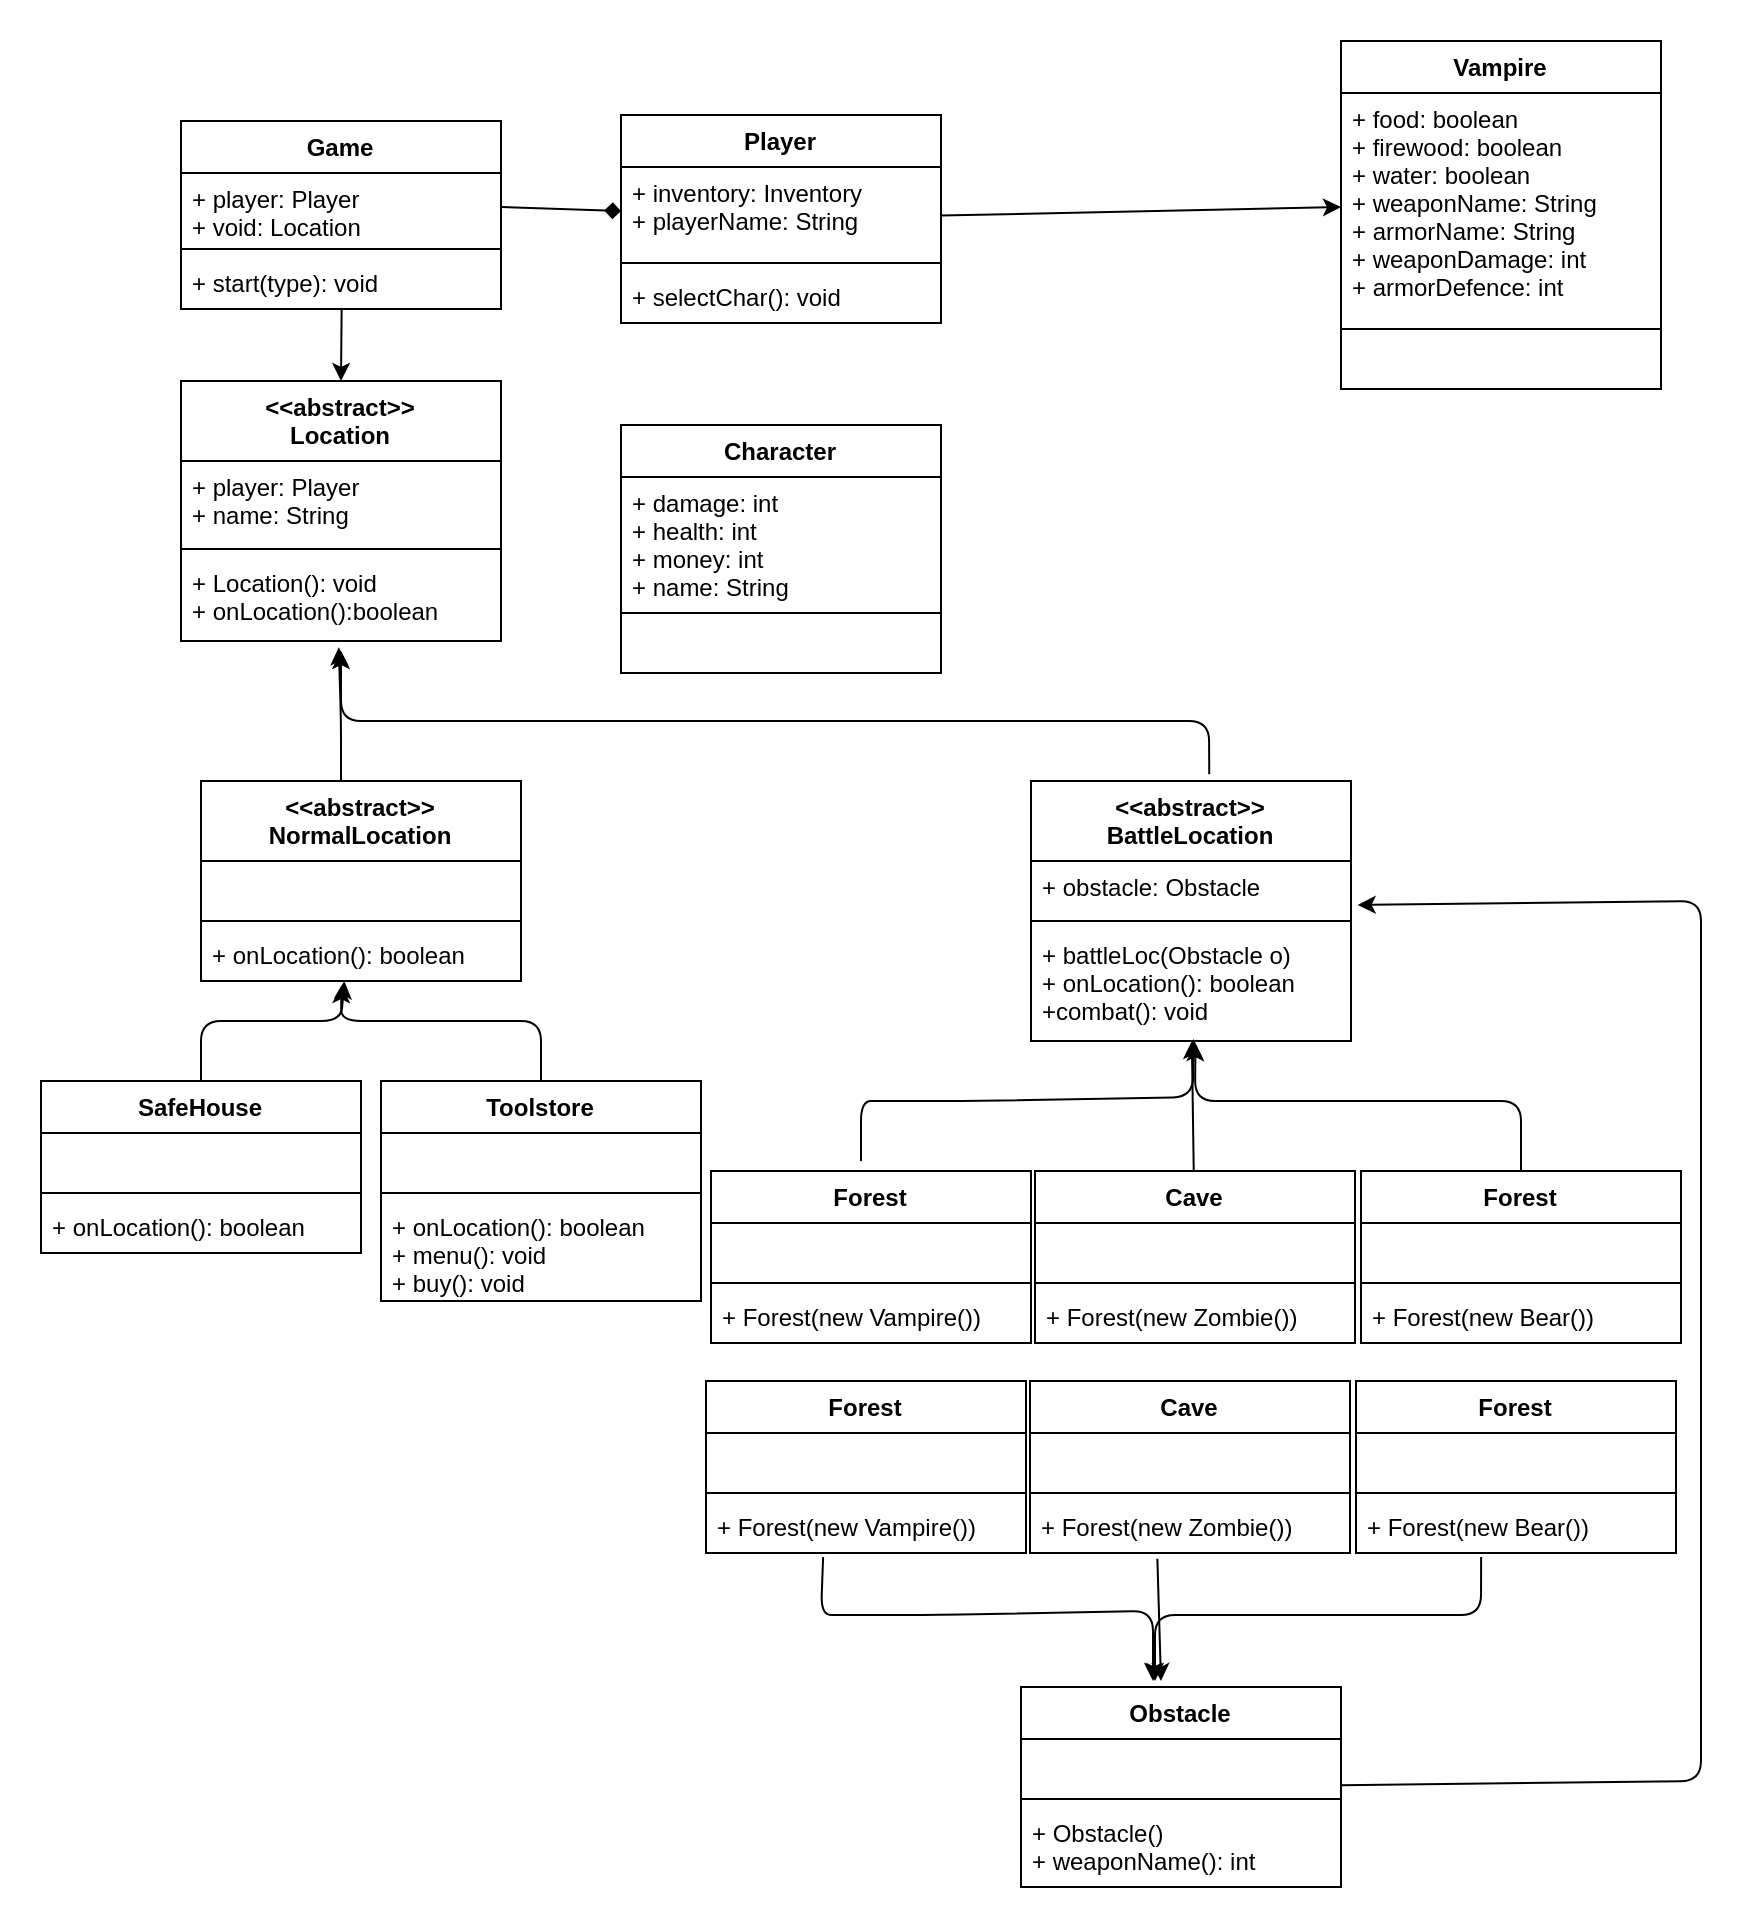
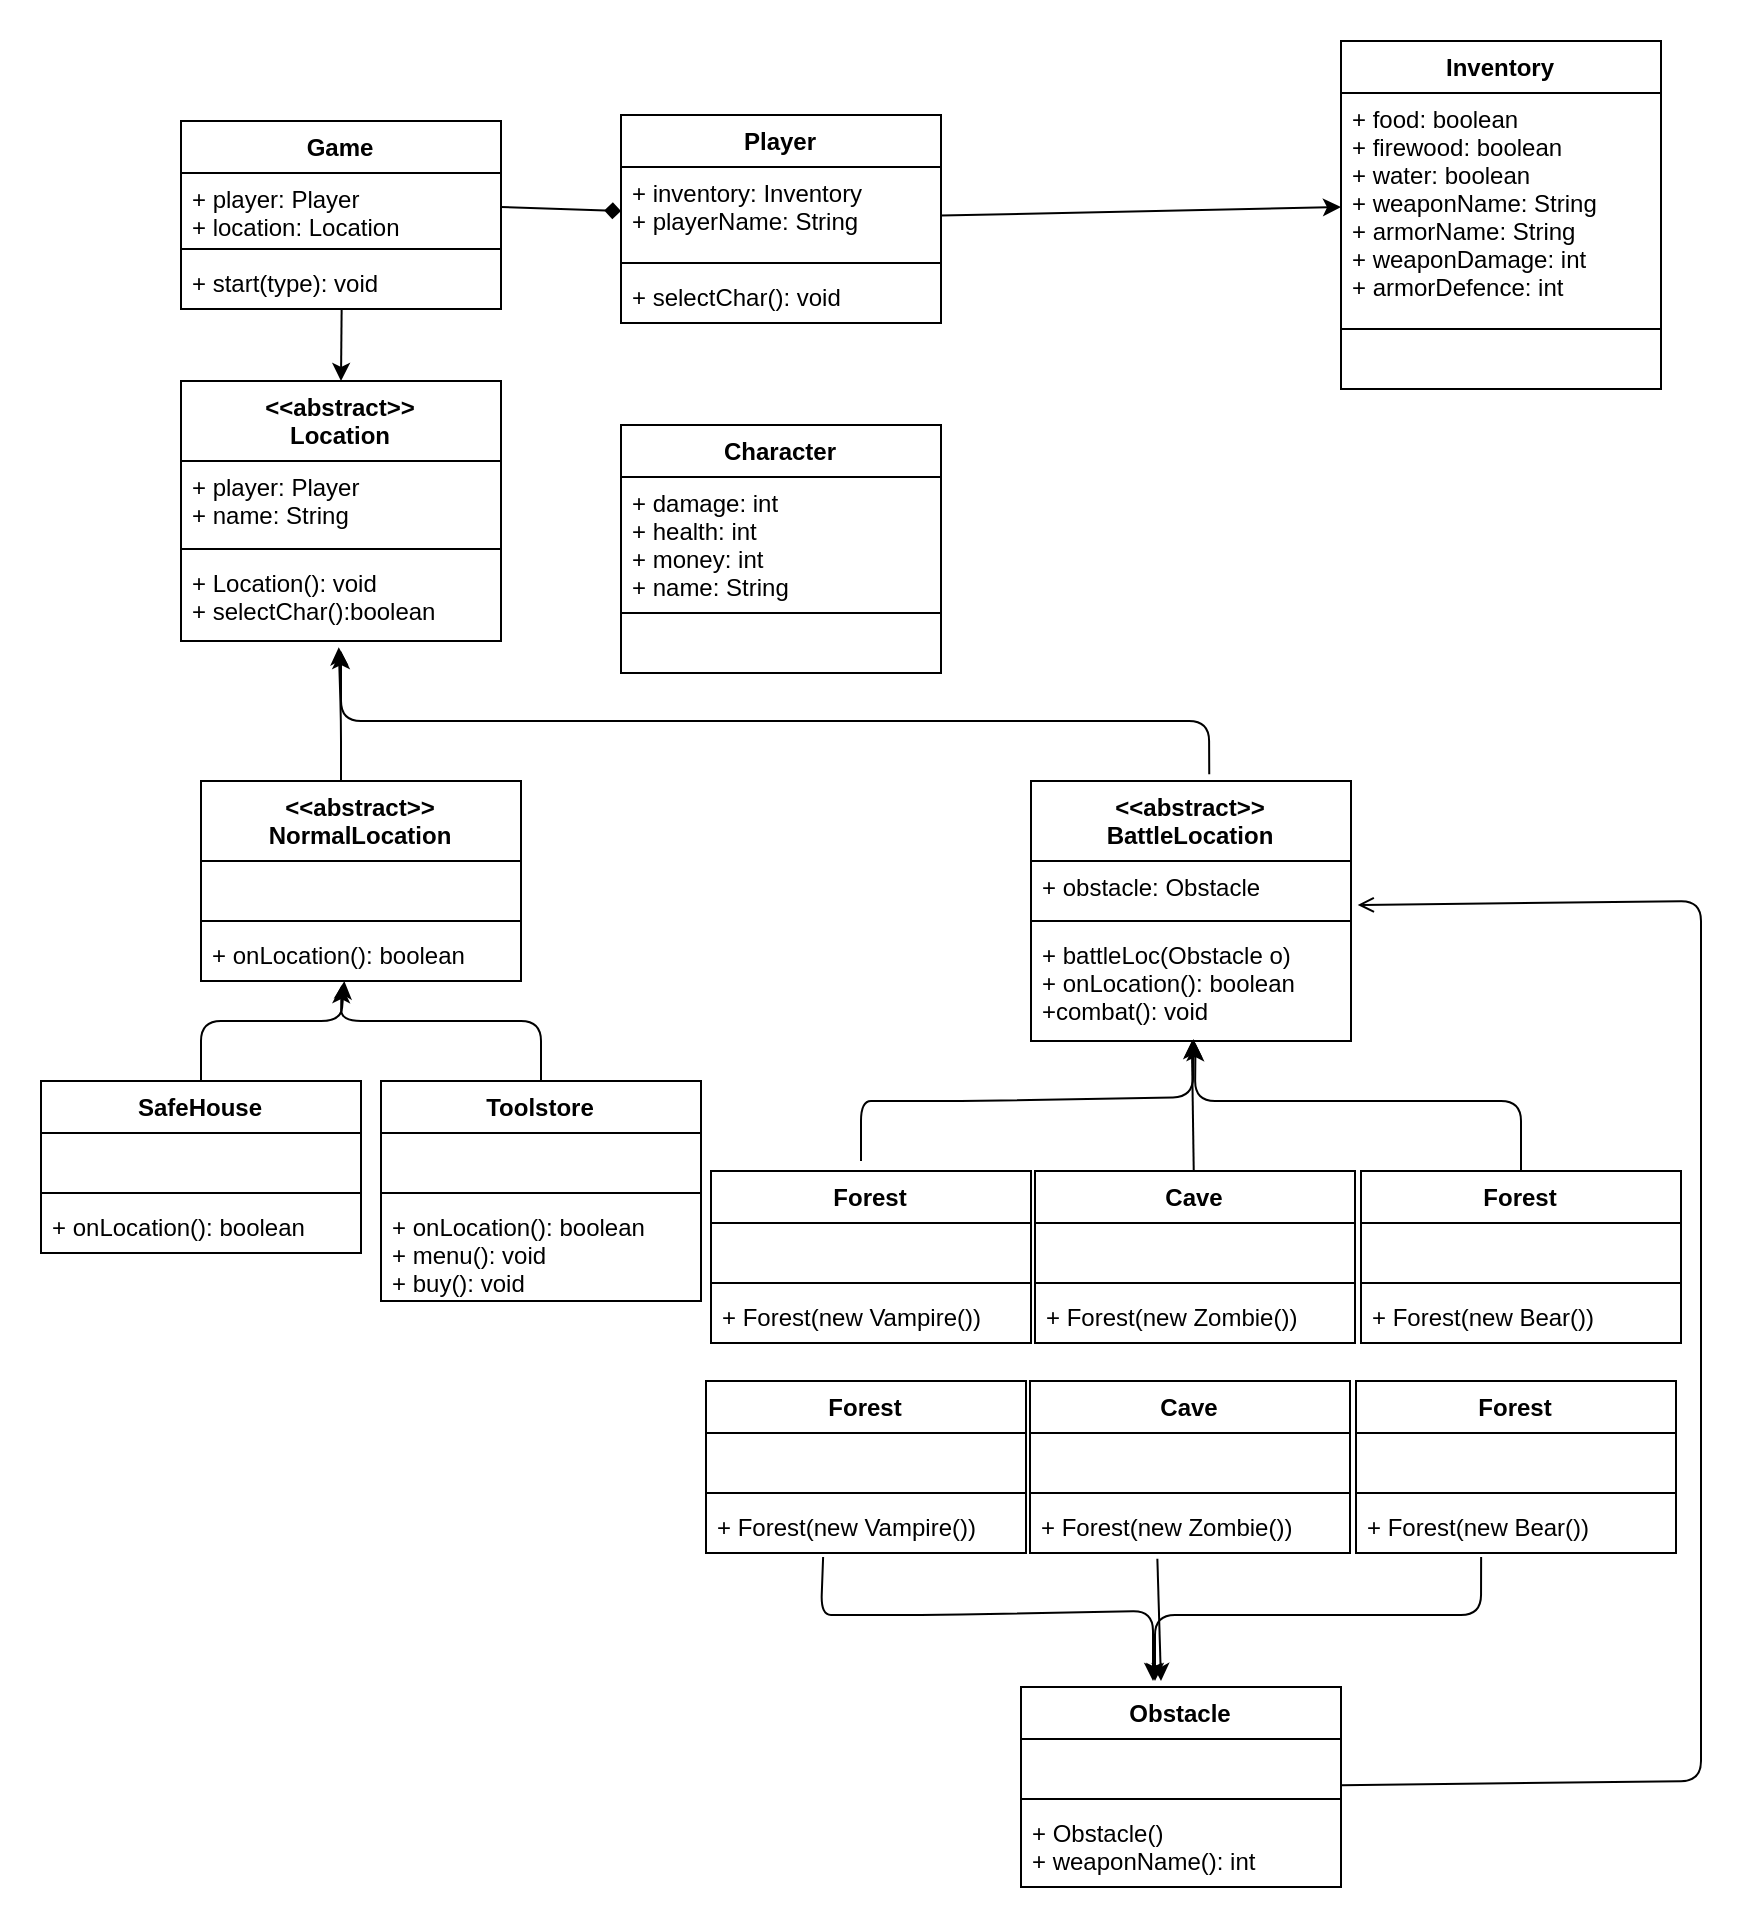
- <mxCell id="17" value="Vampire" style="swimlane;fontStyle=1;align=center;verticalAlign=top;childLayout=stackLayout;horizontal=1;startSize=26;horizontalStack=0;resizeParent=1;resizeParentMax=0;resizeLast=0;collapsible=1;marginBottom=0;" parent="1" vertex="1"><mxGeometry x="670" y="20" width="160" height="174" as="geometry" /></mxCell>
+ <mxCell id="17" value="Inventory" style="swimlane;fontStyle=1;align=center;verticalAlign=top;childLayout=stackLayout;horizontal=1;startSize=26;horizontalStack=0;resizeParent=1;resizeParentMax=0;resizeLast=0;collapsible=1;marginBottom=0;" parent="1" vertex="1"><mxGeometry x="670" y="20" width="160" height="174" as="geometry" /></mxCell>
- <mxCell id="4" value="+ player: Player&#10;+ void: Location" style="text;strokeColor=none;fillColor=none;align=left;verticalAlign=top;spacingLeft=4;spacingRight=4;overflow=hidden;rotatable=0;points=[[0,0.5],[1,0.5]];portConstraint=eastwest;" parent="3" vertex="1"><mxGeometry y="26" width="160" height="34" as="geometry" /></mxCell>
+ <mxCell id="4" value="+ player: Player&#10;+ location: Location" style="text;strokeColor=none;fillColor=none;align=left;verticalAlign=top;spacingLeft=4;spacingRight=4;overflow=hidden;rotatable=0;points=[[0,0.5],[1,0.5]];portConstraint=eastwest;" parent="3" vertex="1"><mxGeometry y="26" width="160" height="34" as="geometry" /></mxCell>
- <mxCell id="16" value="+ Location(): void&#10;+ onLocation():boolean" style="text;strokeColor=none;fillColor=none;align=left;verticalAlign=top;spacingLeft=4;spacingRight=4;overflow=hidden;rotatable=0;points=[[0,0.5],[1,0.5]];portConstraint=eastwest;" parent="13" vertex="1"><mxGeometry y="88" width="160" height="42" as="geometry" /></mxCell>
+ <mxCell id="16" value="+ Location(): void&#10;+ selectChar():boolean" style="text;strokeColor=none;fillColor=none;align=left;verticalAlign=top;spacingLeft=4;spacingRight=4;overflow=hidden;rotatable=0;points=[[0,0.5],[1,0.5]];portConstraint=eastwest;" parent="13" vertex="1"><mxGeometry y="88" width="160" height="42" as="geometry" /></mxCell>
- <mxCell id="56" value="" style="edgeStyle=none;html=1;entryX=1.021;entryY=0.846;entryDx=0;entryDy=0;entryPerimeter=0;" parent="1" source="57" target="26" edge="1"><mxGeometry relative="1" as="geometry"><mxPoint x="860" y="590" as="targetPoint" /><Array as="points"><mxPoint x="850" y="890" /><mxPoint x="850" y="450" /></Array></mxGeometry></mxCell>
+ <mxCell id="56" value="" style="edgeStyle=none;html=1;entryX=1.021;entryY=0.846;entryDx=0;entryDy=0;entryPerimeter=0;endArrow=open;" parent="1" source="57" target="26" edge="1"><mxGeometry relative="1" as="geometry"><mxPoint x="860" y="590" as="targetPoint" /><Array as="points"><mxPoint x="850" y="890" /><mxPoint x="850" y="450" /></Array></mxGeometry></mxCell>
